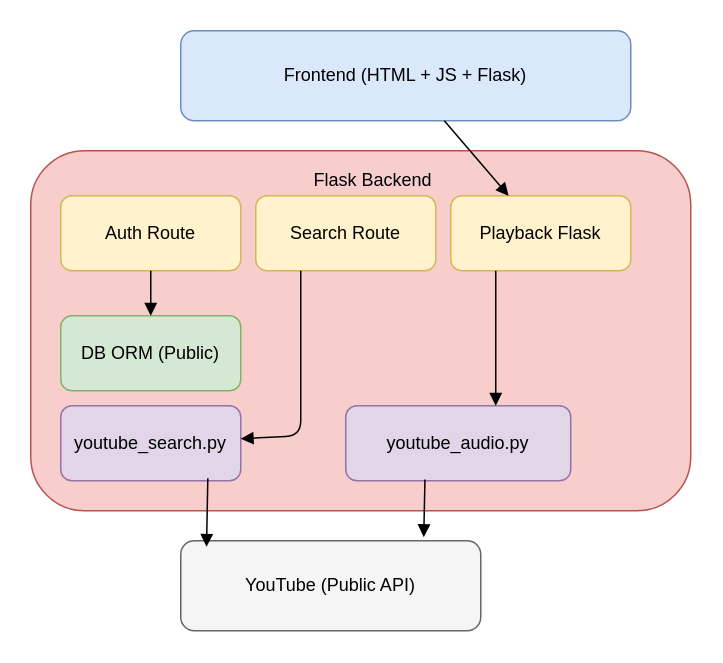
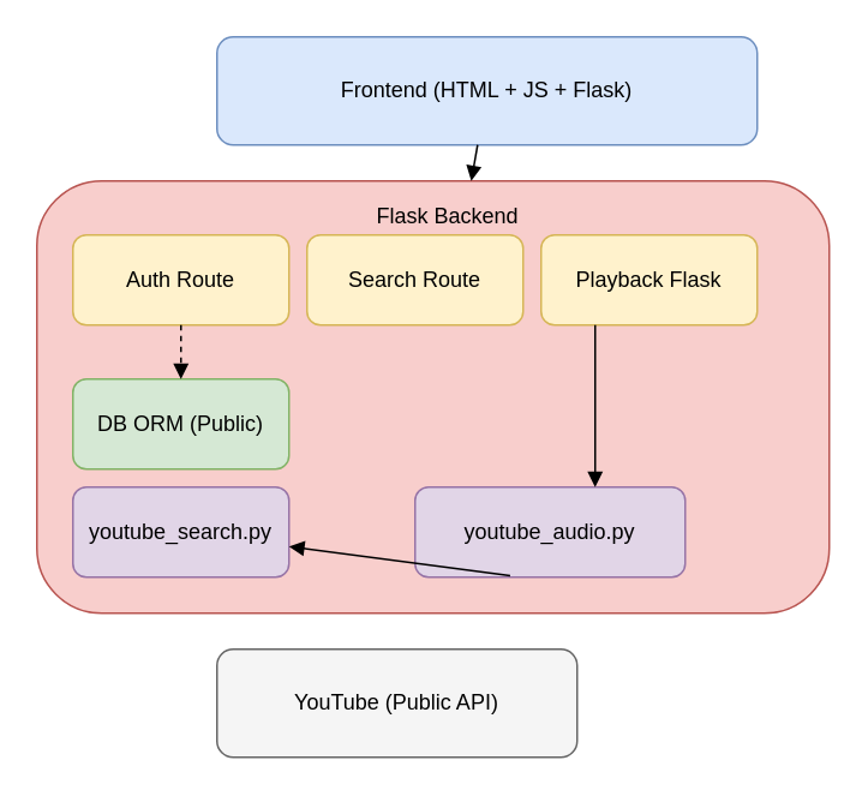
- <mxCell id="11" style="endArrow=block;endFill=1;" parent="1" source="2" target="6" edge="1"><mxGeometry relative="1" as="geometry" /></mxCell>
+ <mxCell id="11" style="endArrow=block;endFill=1;" parent="1" source="2" target="3" edge="1"><mxGeometry relative="1" as="geometry" /></mxCell>
- <mxCell id="12" style="endArrow=block;endFill=1;" parent="1" source="4" target="7" edge="1"><mxGeometry relative="1" as="geometry" /></mxCell>
+ <mxCell id="12" style="endArrow=block;endFill=1;dashed=1;" parent="1" source="4" target="7" edge="1"><mxGeometry relative="1" as="geometry" /></mxCell>
- <mxCell id="13" style="endArrow=block;endFill=1;exitX=0.25;exitY=1;exitDx=0;exitDy=0;" parent="1" source="5" target="8" edge="1"><mxGeometry relative="1" as="geometry"><Array as="points"><mxPoint x="200" y="290" /></Array></mxGeometry></mxCell>
- <mxCell id="16" style="endArrow=block;endFill=1;entryX=0.81;entryY=-0.04;entryDx=0;entryDy=0;entryPerimeter=0;exitX=0.352;exitY=0.984;exitDx=0;exitDy=0;exitPerimeter=0;" parent="1" source="9" target="10" edge="1"><mxGeometry relative="1" as="geometry" /></mxCell>
+ <mxCell id="16" style="endArrow=block;endFill=1;exitX=0.352;exitY=0.984;exitDx=0;exitDy=0;exitPerimeter=0;" parent="1" source="9" target="8" edge="1"><mxGeometry relative="1" as="geometry" /></mxCell>
- <mxCell id="15" style="endArrow=block;endFill=1;exitX=0.817;exitY=0.968;exitDx=0;exitDy=0;exitPerimeter=0;entryX=0.086;entryY=0.067;entryDx=0;entryDy=0;entryPerimeter=0;" parent="1" source="8" target="10" edge="1"><mxGeometry relative="1" as="geometry"><mxPoint x="130" y="350" as="targetPoint" /></mxGeometry></mxCell>
